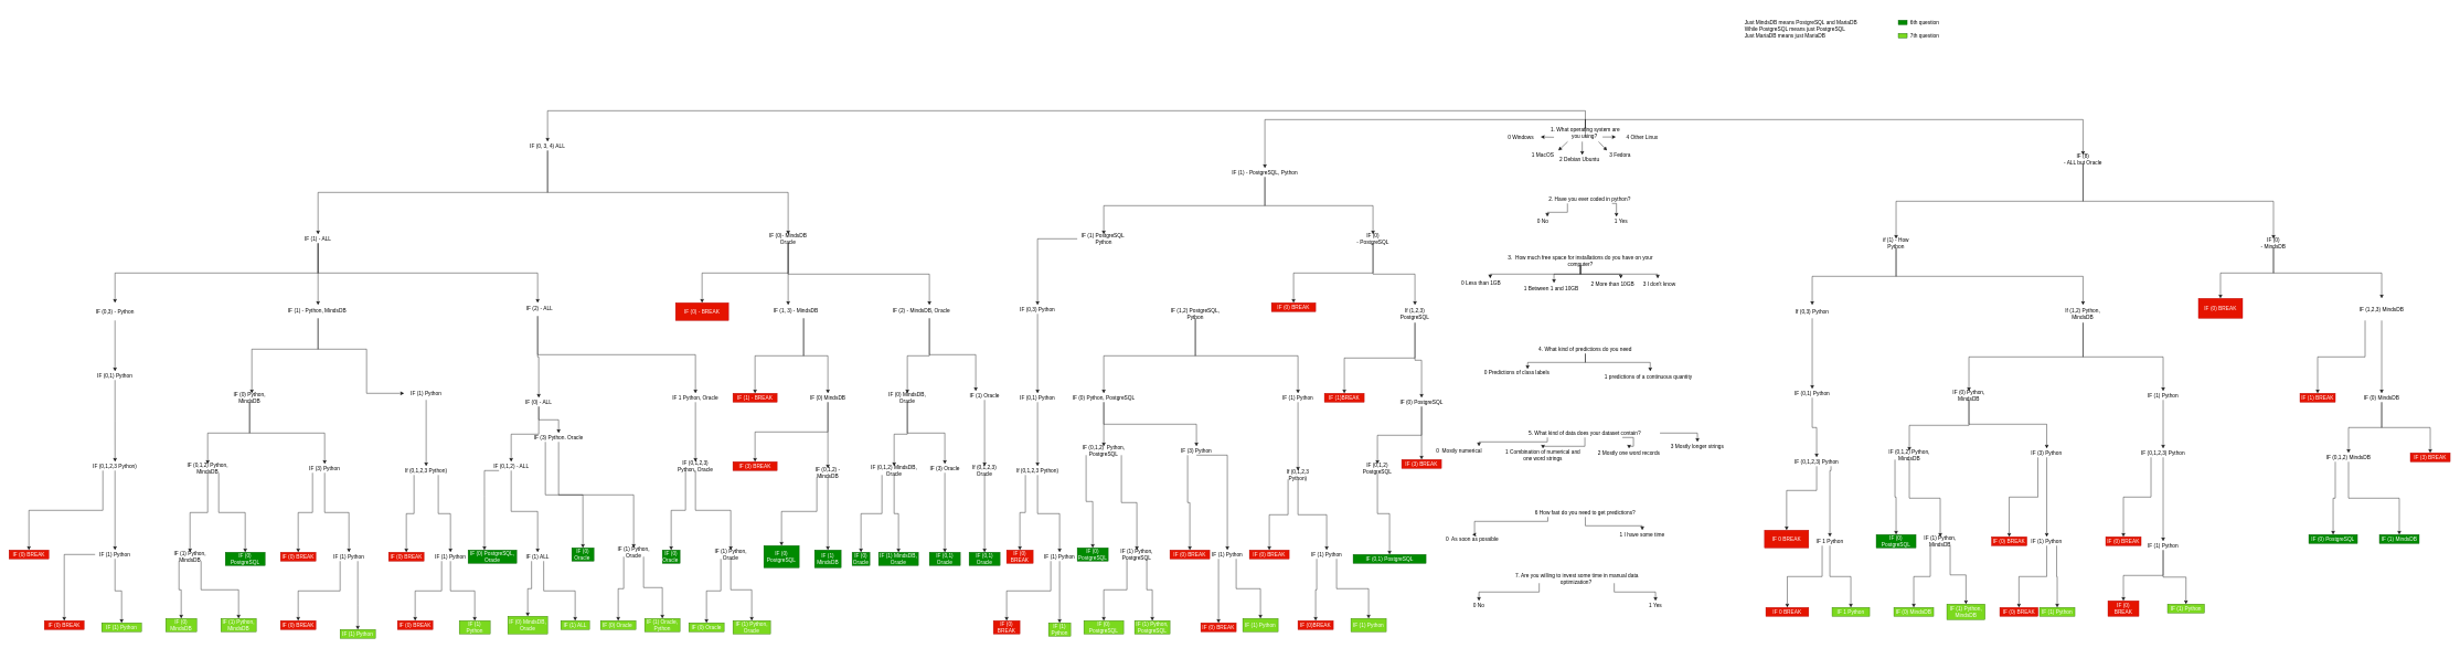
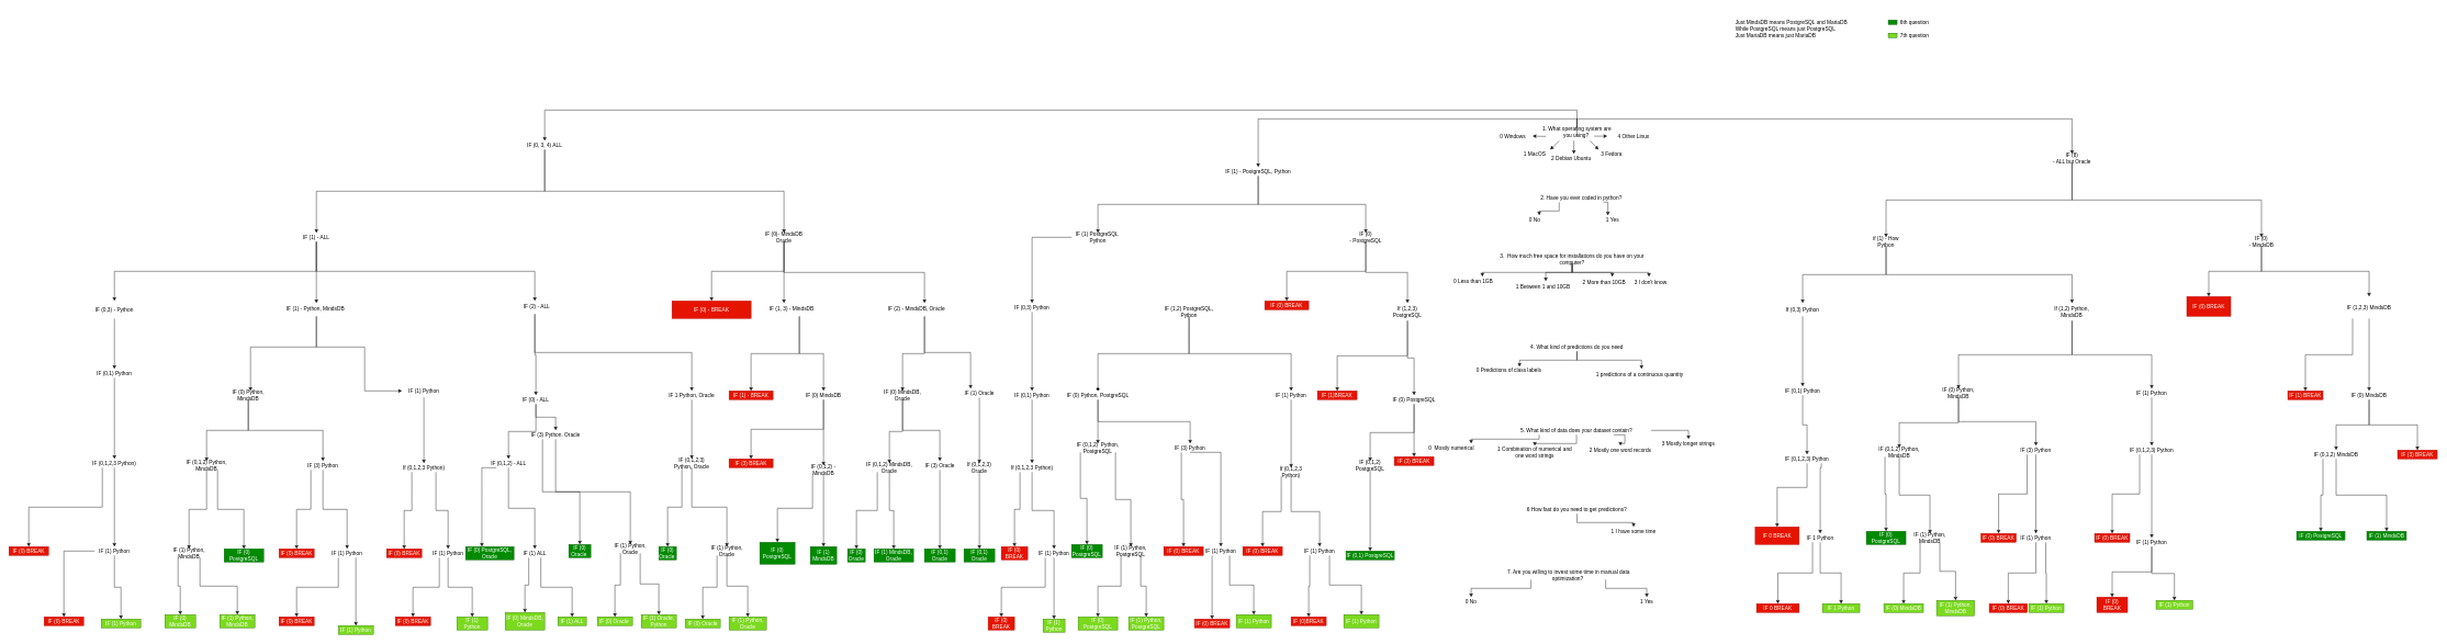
- <mxCell id="70" value="IF (0) - BREAK" style="text;html=1;strokeColor=#B20000;fillColor=#e51400;align=center;verticalAlign=middle;whiteSpace=wrap;rounded=0;fontColor=#ffffff;" parent="1" vertex="1"><mxGeometry x="1530" y="685" width="120" height="40" as="geometry" /></mxCell>
+ <mxCell id="70" value="IF (0) - BREAK" style="text;html=1;strokeColor=#B20000;fillColor=#e51400;align=center;verticalAlign=middle;whiteSpace=wrap;rounded=0;fontColor=#ffffff;" parent="1" vertex="1"><mxGeometry x="1530" y="685" width="180" height="40" as="geometry" /></mxCell>
- <mxCell id="79" style="edgeStyle=orthogonalEdgeStyle;rounded=0;orthogonalLoop=1;jettySize=auto;html=1;exitX=0.5;exitY=1;exitDx=0;exitDy=0;" parent="1" source="81" target="126" edge="1"><mxGeometry relative="1" as="geometry"><mxPoint x="3180" y="930" as="targetPoint" /></mxGeometry></mxCell>
+ <mxCell id="79" style="edgeStyle=orthogonalEdgeStyle;rounded=0;orthogonalLoop=1;jettySize=auto;html=1;exitX=0.5;exitY=1;exitDx=0;exitDy=0;endArrow=diamond;" parent="1" source="81" target="126" edge="1"><mxGeometry relative="1" as="geometry"><mxPoint x="3180" y="930" as="targetPoint" /></mxGeometry></mxCell>
- <mxCell id="210" style="edgeStyle=orthogonalEdgeStyle;rounded=0;orthogonalLoop=1;jettySize=auto;html=1;exitX=0.25;exitY=1;exitDx=0;exitDy=0;entryX=0.5;entryY=0;entryDx=0;entryDy=0;" parent="1" source="212" target="213" edge="1"><mxGeometry relative="1" as="geometry"><mxPoint x="3340" y="1200" as="targetPoint" /><Array as="points"><mxPoint x="3506" y="1180" /><mxPoint x="3340" y="1180" /><mxPoint x="3340" y="1210" /></Array></mxGeometry></mxCell>
- <mxCell id="213" value="&lt;div style=&quot;text-align: left&quot;&gt;&lt;span&gt;0&amp;nbsp; As soon as possible&lt;/span&gt;&lt;/div&gt;" style="text;html=1;strokeColor=none;fillColor=none;align=center;verticalAlign=middle;whiteSpace=wrap;rounded=0;" parent="1" vertex="1"><mxGeometry x="3270" y="1210" width="130" height="20" as="geometry" /></mxCell>
- <mxCell id="263" value="IF (0,1) PostgreSQL" style="text;html=1;strokeColor=#005700;fillColor=#008a00;align=center;verticalAlign=middle;whiteSpace=wrap;rounded=0;fontColor=#ffffff;" parent="1" vertex="1"><mxGeometry x="3065" y="1255" width="165" height="20" as="geometry" /></mxCell>
+ <mxCell id="263" value="IF (0,1) PostgreSQL" style="text;html=1;strokeColor=#005700;fillColor=#008a00;align=center;verticalAlign=middle;whiteSpace=wrap;rounded=0;fontColor=#ffffff;" parent="1" vertex="1"><mxGeometry x="3065" y="1255" width="110" height="20" as="geometry" /></mxCell>
